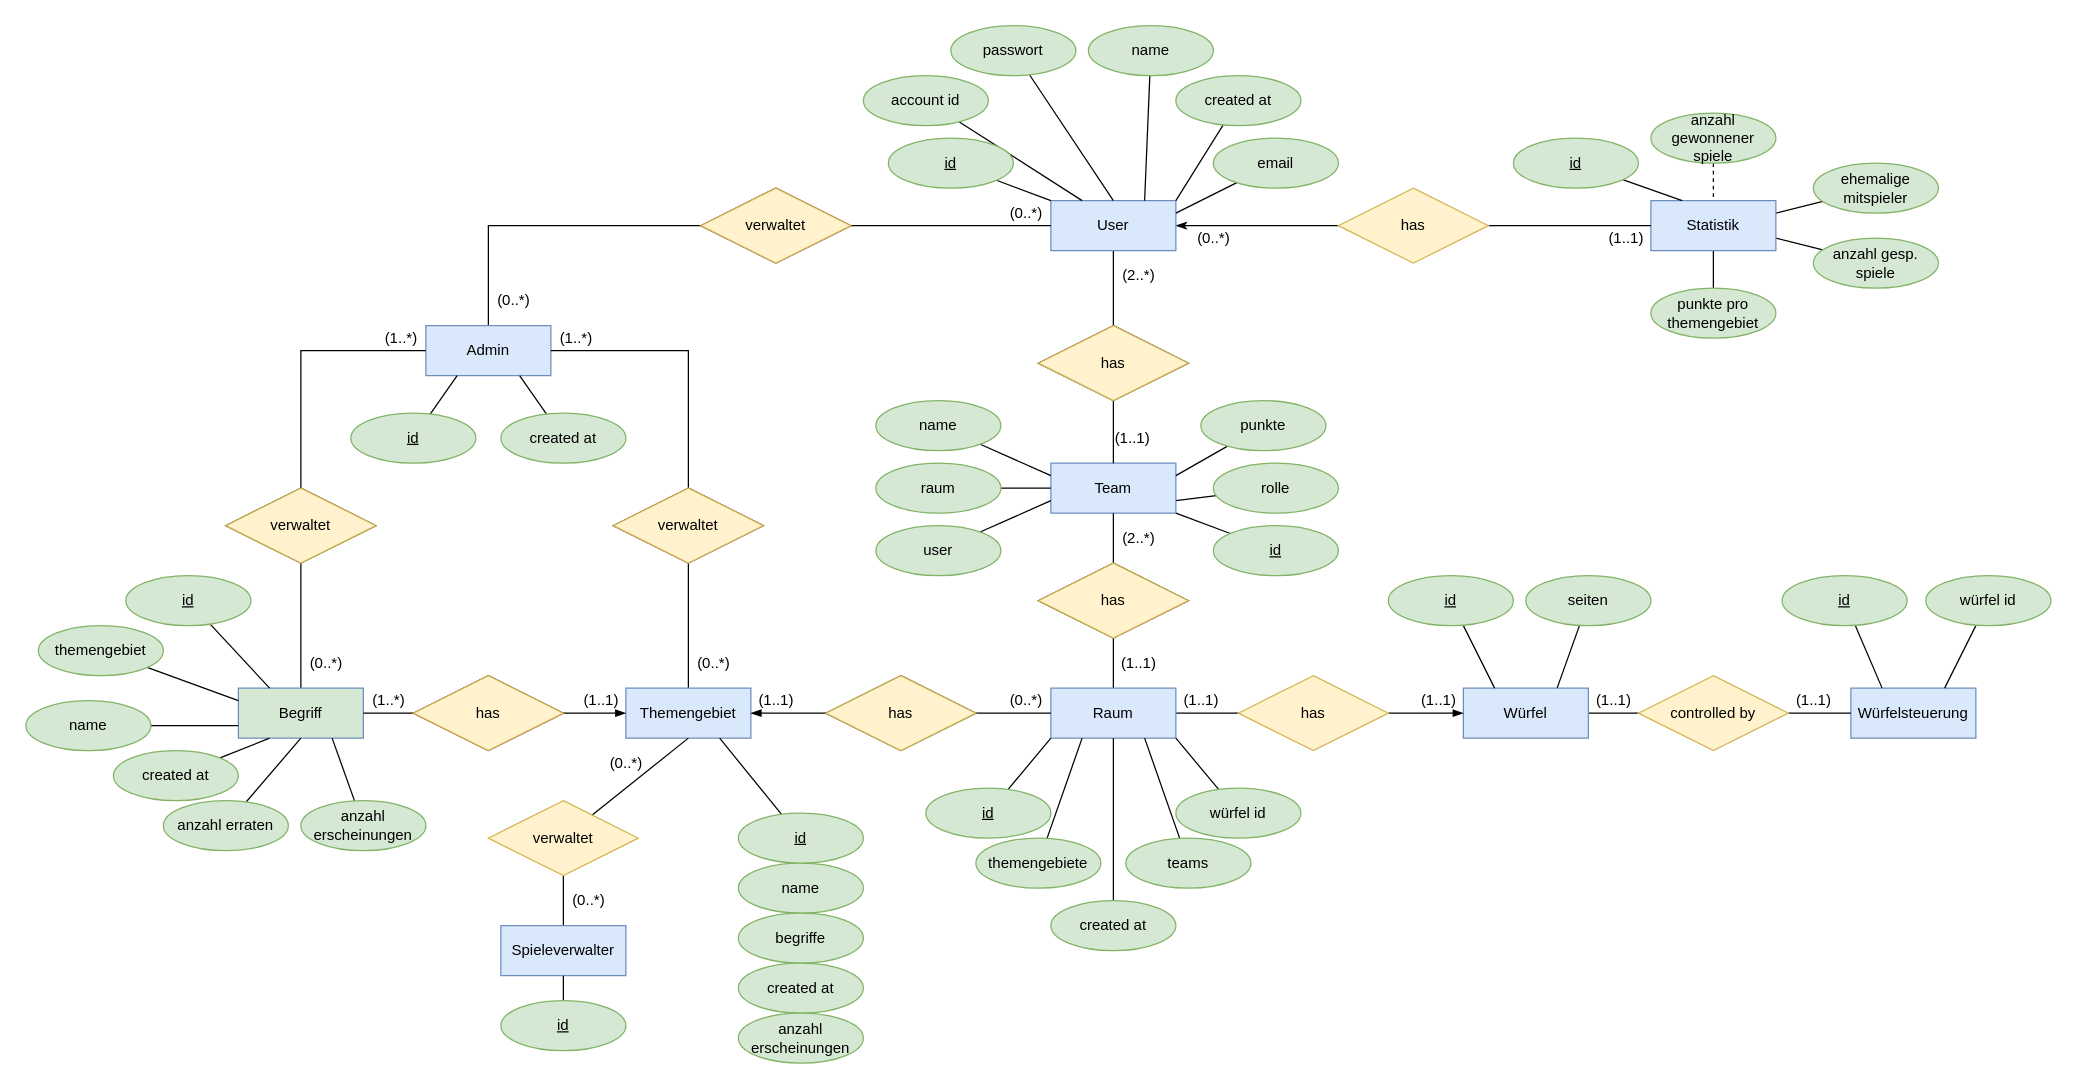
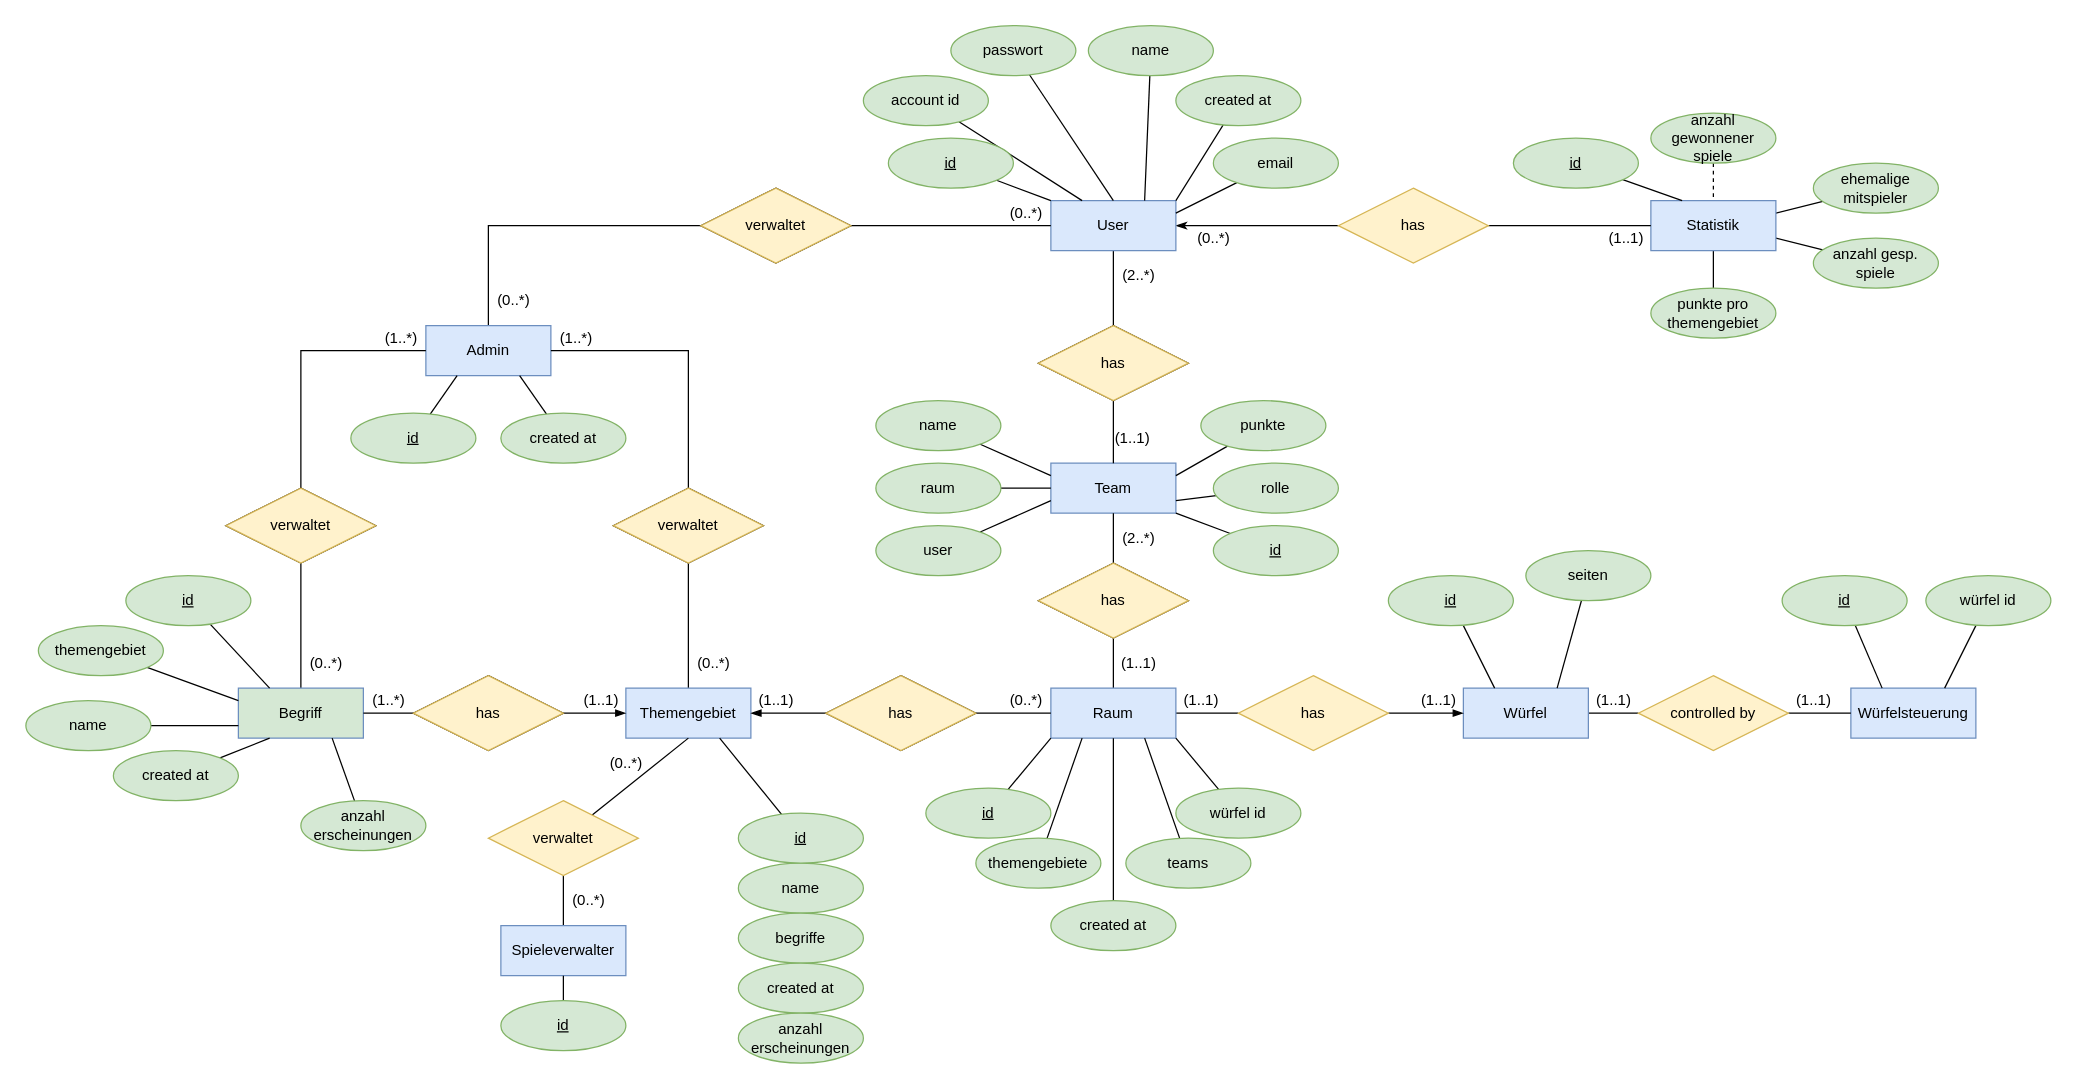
- <mxCell id="59" value="seiten" style="ellipse;whiteSpace=wrap;html=1;align=center;fillColor=#d5e8d4;strokeColor=#82b366;" vertex="1" parent="1"><mxGeometry x="1220" y="460" width="100" height="40" as="geometry" /></mxCell>
+ <mxCell id="59" value="seiten" style="ellipse;whiteSpace=wrap;html=1;align=center;fillColor=#d5e8d4;strokeColor=#82b366;" vertex="1" parent="1"><mxGeometry x="1220" y="440" width="100" height="40" as="geometry" /></mxCell>
- <mxCell id="121" style="edgeStyle=none;rounded=0;orthogonalLoop=1;jettySize=auto;html=1;entryX=0.5;entryY=1;entryDx=0;entryDy=0;endArrow=none;endFill=0;" edge="1" parent="1" source="122" target="16"><mxGeometry relative="1" as="geometry" /></mxCell>
- <mxCell id="122" value="anzahl erraten" style="ellipse;whiteSpace=wrap;html=1;align=center;fillColor=#d5e8d4;strokeColor=#82b366;" vertex="1" parent="1"><mxGeometry x="130" y="640" width="100" height="40" as="geometry" /></mxCell>
